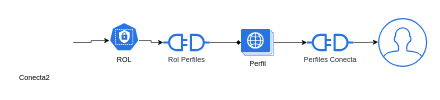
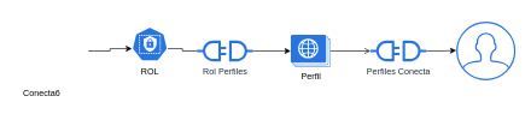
- <mxCell id="5" style="edgeStyle=orthogonalEdgeStyle;rounded=0;orthogonalLoop=1;jettySize=auto;html=1;exitX=0.995;exitY=0.63;exitDx=0;exitDy=0;exitPerimeter=0;" edge="1" parent="1" source="6" target="8"><mxGeometry relative="1" as="geometry" /></mxCell>
+ <mxCell id="5" style="edgeStyle=orthogonalEdgeStyle;rounded=0;orthogonalLoop=1;jettySize=auto;html=1;exitX=0.995;exitY=0.63;exitDx=0;exitDy=0;exitPerimeter=0;endArrow=none;" edge="1" parent="1" source="6" target="8"><mxGeometry relative="1" as="geometry" /></mxCell>
- <mxCell id="7" style="edgeStyle=orthogonalEdgeStyle;rounded=0;orthogonalLoop=1;jettySize=auto;html=1;entryX=0;entryY=0.5;entryDx=0;entryDy=0;entryPerimeter=0;endArrow=diamond;" edge="1" parent="1" source="8" target="10"><mxGeometry relative="1" as="geometry" /></mxCell>
+ <mxCell id="7" style="edgeStyle=orthogonalEdgeStyle;rounded=0;orthogonalLoop=1;jettySize=auto;html=1;entryX=0;entryY=0.5;entryDx=0;entryDy=0;entryPerimeter=0;" edge="1" parent="1" source="8" target="10"><mxGeometry relative="1" as="geometry" /></mxCell>
- <mxCell id="9" style="edgeStyle=orthogonalEdgeStyle;rounded=0;orthogonalLoop=1;jettySize=auto;html=1;exitX=1;exitY=0.5;exitDx=0;exitDy=0;exitPerimeter=0;" edge="1" parent="1" source="10" target="12"><mxGeometry relative="1" as="geometry" /></mxCell>
+ <mxCell id="9" style="edgeStyle=orthogonalEdgeStyle;rounded=0;orthogonalLoop=1;jettySize=auto;html=1;exitX=1;exitY=0.5;exitDx=0;exitDy=0;exitPerimeter=0;endArrow=open;" edge="1" parent="1" source="10" target="12"><mxGeometry relative="1" as="geometry" /></mxCell>
- <mxCell id="4" value="Conecta2" style="text;html=1;align=center;verticalAlign=middle;resizable=0;points=[];autosize=1;strokeColor=none;fillColor=none;" vertex="1" parent="1"><mxGeometry x="20.93" y="115" width="70" height="30" as="geometry" /></mxCell>
+ <mxCell id="4" value="Conecta6" style="text;html=1;align=center;verticalAlign=middle;resizable=0;points=[];autosize=1;strokeColor=none;fillColor=none;" vertex="1" parent="1"><mxGeometry x="20.93" y="115" width="70" height="30" as="geometry" /></mxCell>
